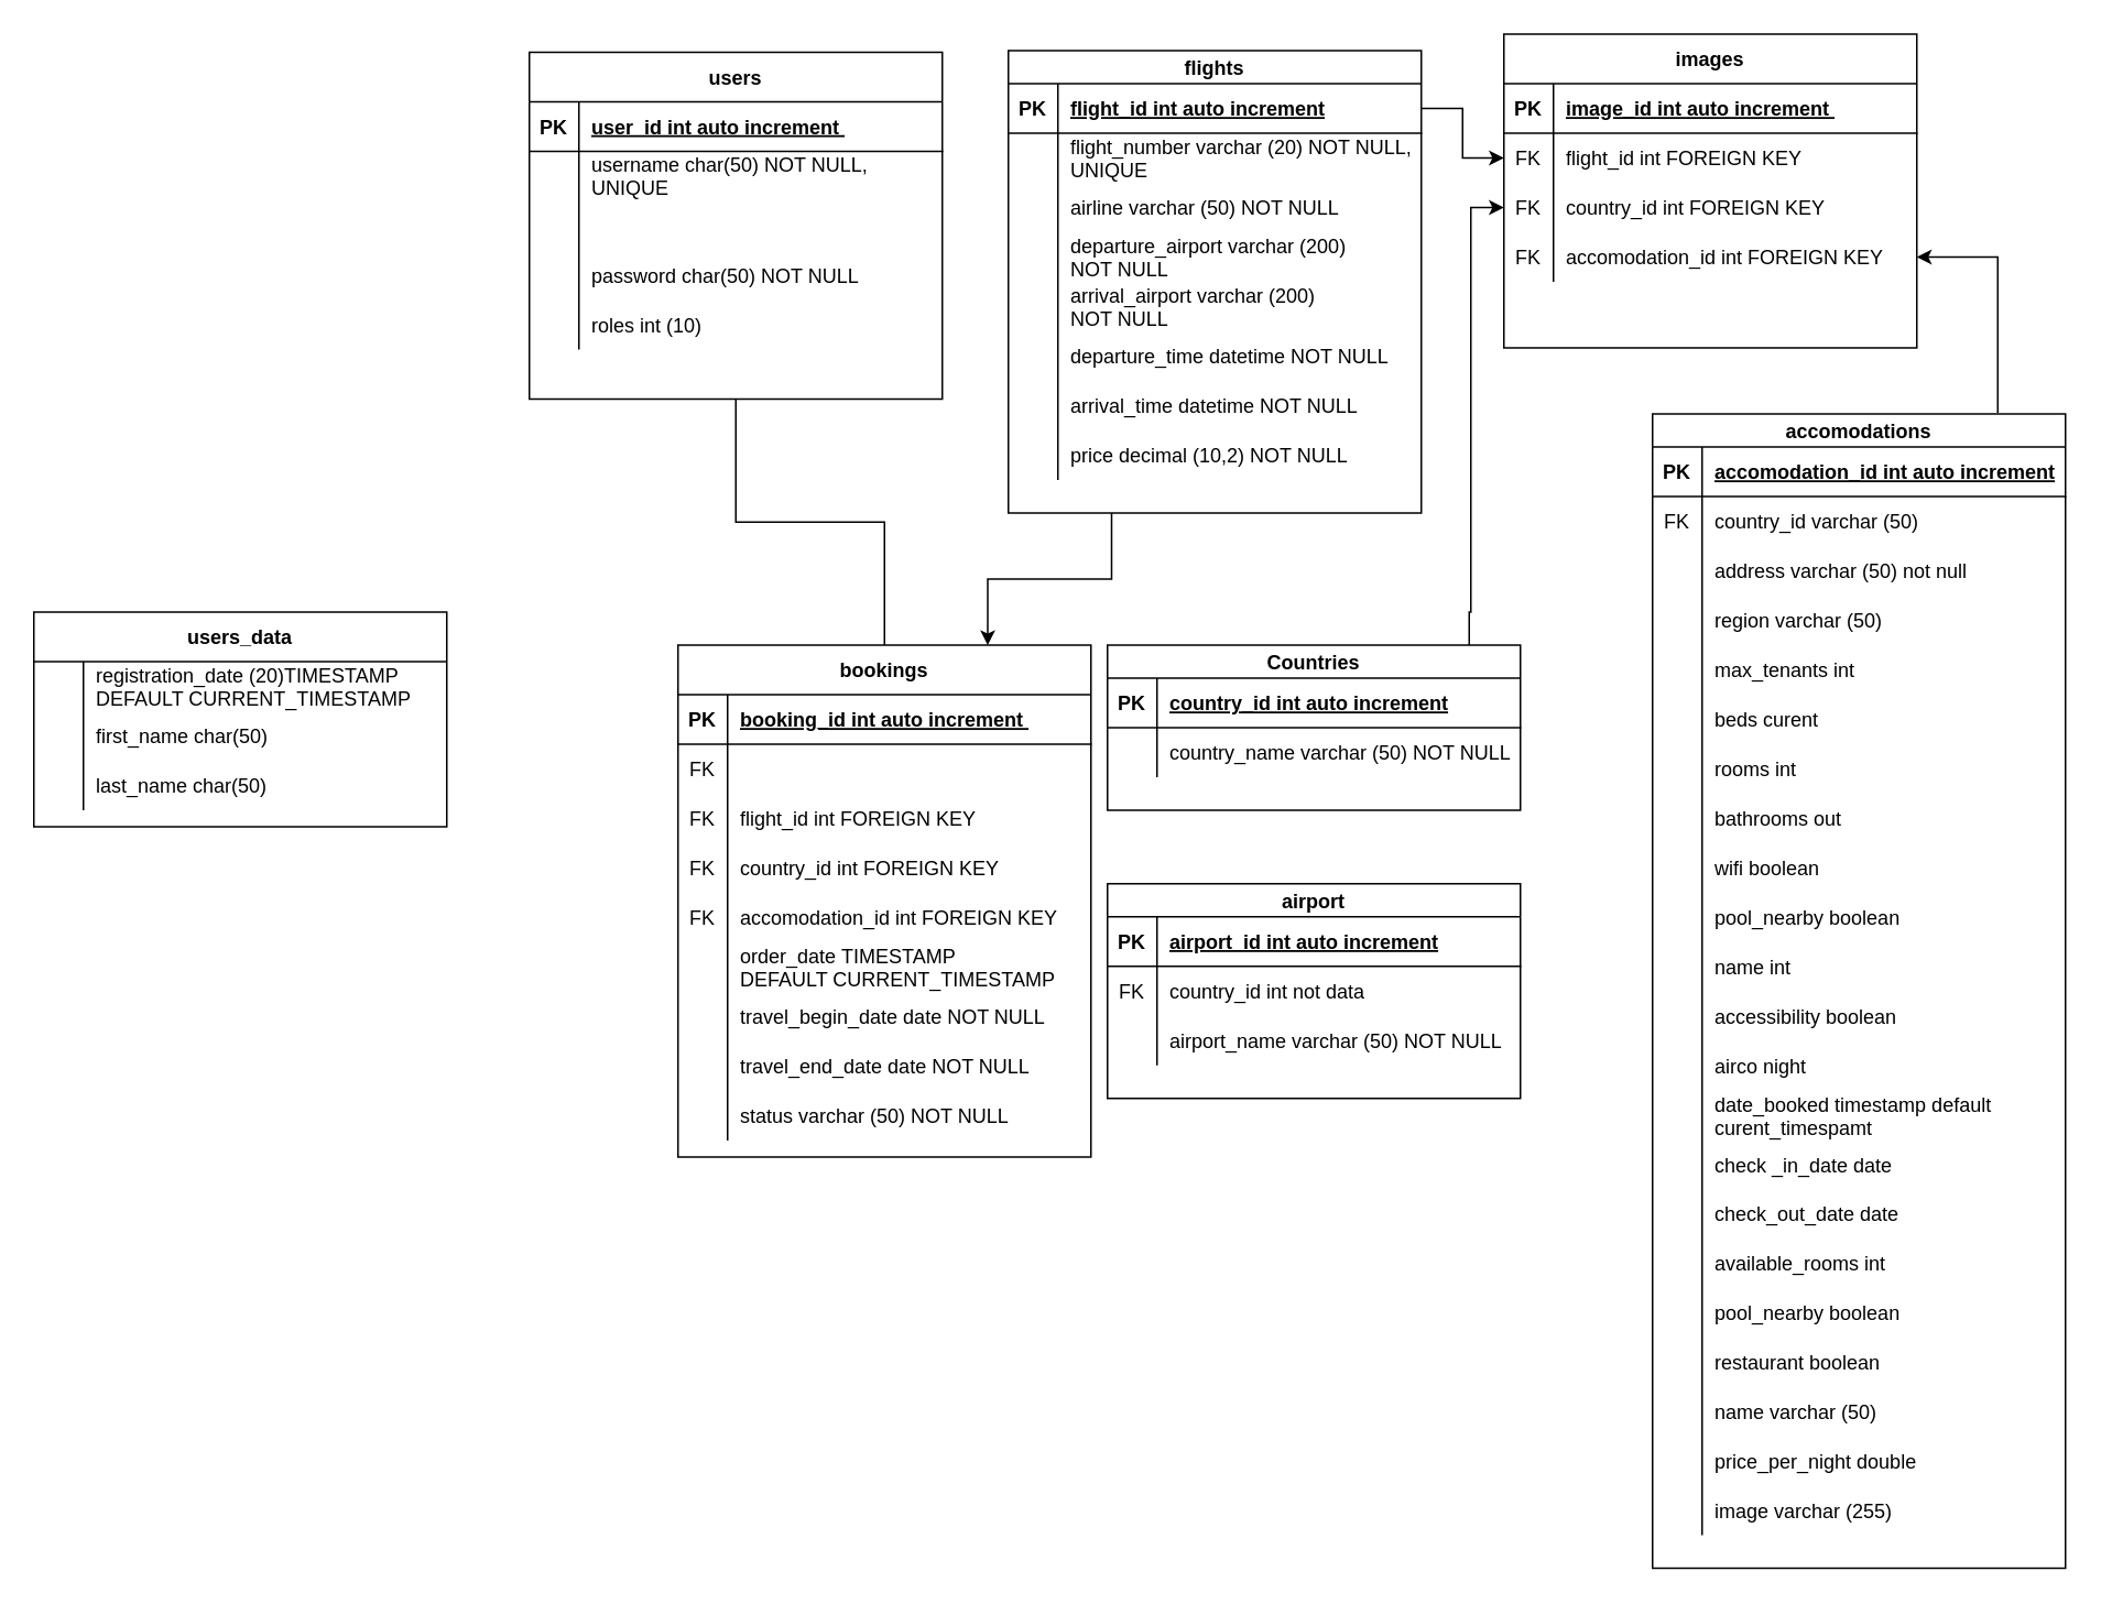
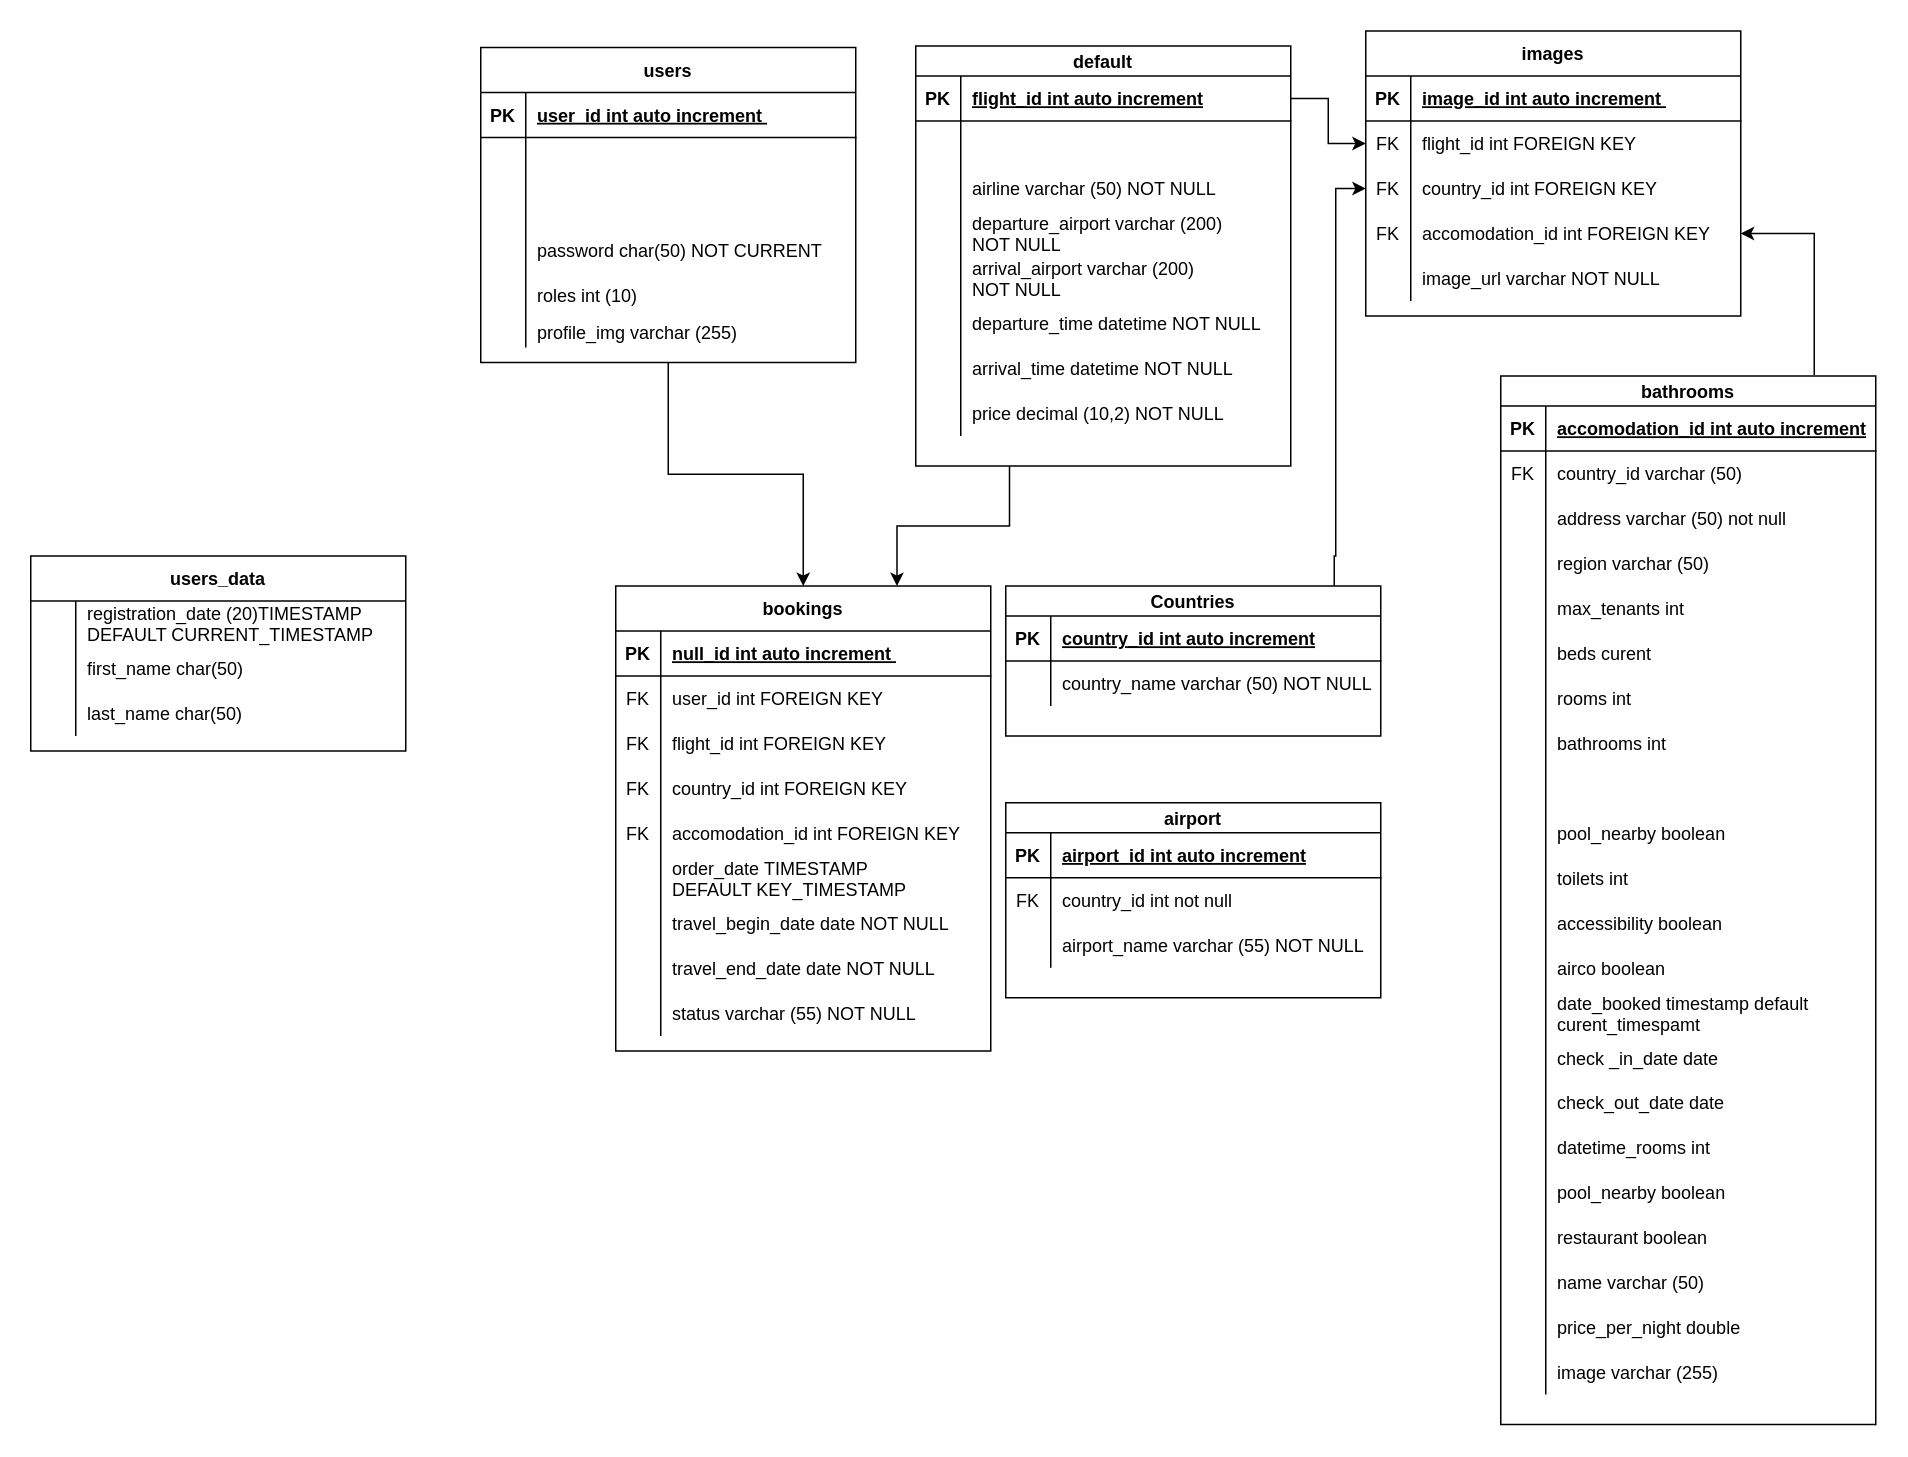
- <mxCell id="31" value="flights" style="shape=table;startSize=20;container=1;collapsible=1;childLayout=tableLayout;fixedRows=1;rowLines=0;fontStyle=1;align=center;resizeLast=1;" parent="1" vertex="1"><mxGeometry x="610" y="30" width="250" height="280" as="geometry"><mxRectangle x="450" y="280" width="100" height="30" as="alternateBounds" /></mxGeometry></mxCell>
+ <mxCell id="31" value="default" style="shape=table;startSize=20;container=1;collapsible=1;childLayout=tableLayout;fixedRows=1;rowLines=0;fontStyle=1;align=center;resizeLast=1;" parent="1" vertex="1"><mxGeometry x="610" y="30" width="250" height="280" as="geometry"><mxRectangle x="450" y="280" width="100" height="30" as="alternateBounds" /></mxGeometry></mxCell>
- <mxCell id="37" value="flight_number varchar (20) NOT NULL, &#10;UNIQUE" style="shape=partialRectangle;overflow=hidden;connectable=0;fillColor=none;top=0;left=0;bottom=0;right=0;align=left;spacingLeft=6;" parent="35" vertex="1"><mxGeometry x="30" width="220" height="30" as="geometry"><mxRectangle width="220" height="30" as="alternateBounds" /></mxGeometry></mxCell>
- <mxCell id="63" value="username char(50) NOT NULL,&#10;UNIQUE" style="shape=partialRectangle;overflow=hidden;connectable=0;fillColor=none;top=0;left=0;bottom=0;right=0;align=left;spacingLeft=6;" parent="61" vertex="1"><mxGeometry x="30" width="220" height="30" as="geometry"><mxRectangle width="220" height="30" as="alternateBounds" /></mxGeometry></mxCell>
- <mxCell id="68" value="password char(50) NOT NULL" style="shape=partialRectangle;overflow=hidden;connectable=0;fillColor=none;top=0;left=0;bottom=0;right=0;align=left;spacingLeft=6;" parent="66" vertex="1"><mxGeometry x="30" width="220" height="30" as="geometry"><mxRectangle width="220" height="30" as="alternateBounds" /></mxGeometry></mxCell>
+ <mxCell id="68" value="password char(50) NOT CURRENT" style="shape=partialRectangle;overflow=hidden;connectable=0;fillColor=none;top=0;left=0;bottom=0;right=0;align=left;spacingLeft=6;" parent="66" vertex="1"><mxGeometry x="30" width="220" height="30" as="geometry"><mxRectangle width="220" height="30" as="alternateBounds" /></mxGeometry></mxCell>
+ <mxCell id="166" value="image_url varchar NOT NULL" style="shape=partialRectangle;overflow=hidden;connectable=0;fillColor=none;top=0;left=0;bottom=0;right=0;align=left;spacingLeft=6;" parent="164" vertex="1"><mxGeometry x="30" width="220" height="30" as="geometry"><mxRectangle width="220" height="30" as="alternateBounds" /></mxGeometry></mxCell>
+ <mxCell id="74" value="profile_img varchar (255) " style="shape=partialRectangle;overflow=hidden;connectable=0;fillColor=none;top=0;left=0;bottom=0;right=0;align=left;spacingLeft=6;" parent="72" vertex="1"><mxGeometry x="30" width="220" height="20" as="geometry"><mxRectangle width="220" height="20" as="alternateBounds" /></mxGeometry></mxCell>
- <mxCell id="84" value="accomodations" style="shape=table;startSize=20;container=1;collapsible=1;childLayout=tableLayout;fixedRows=1;rowLines=0;fontStyle=1;align=center;resizeLast=1;" parent="1" vertex="1"><mxGeometry x="1000" y="250" width="250" height="699" as="geometry"><mxRectangle x="450" y="280" width="100" height="30" as="alternateBounds" /></mxGeometry></mxCell>
+ <mxCell id="84" value="bathrooms" style="shape=table;startSize=20;container=1;collapsible=1;childLayout=tableLayout;fixedRows=1;rowLines=0;fontStyle=1;align=center;resizeLast=1;" parent="1" vertex="1"><mxGeometry x="1000" y="250" width="250" height="699" as="geometry"><mxRectangle x="450" y="280" width="100" height="30" as="alternateBounds" /></mxGeometry></mxCell>
- <mxCell id="56" style="edgeStyle=orthogonalEdgeStyle;rounded=0;orthogonalLoop=1;jettySize=auto;html=1;endArrow=none;" parent="1" source="57" target="2" edge="1"><mxGeometry relative="1" as="geometry" /></mxCell>
+ <mxCell id="56" style="edgeStyle=orthogonalEdgeStyle;rounded=0;orthogonalLoop=1;jettySize=auto;html=1;" parent="1" source="57" target="2" edge="1"><mxGeometry relative="1" as="geometry" /></mxCell>
- <mxCell id="5" value="booking_id int auto increment " style="shape=partialRectangle;overflow=hidden;connectable=0;fillColor=none;top=0;left=0;bottom=0;right=0;align=left;spacingLeft=6;fontStyle=5;" parent="3" vertex="1"><mxGeometry x="30" width="220" height="30" as="geometry"><mxRectangle width="220" height="30" as="alternateBounds" /></mxGeometry></mxCell>
+ <mxCell id="5" value="null_id int auto increment " style="shape=partialRectangle;overflow=hidden;connectable=0;fillColor=none;top=0;left=0;bottom=0;right=0;align=left;spacingLeft=6;fontStyle=5;" parent="3" vertex="1"><mxGeometry x="30" width="220" height="30" as="geometry"><mxRectangle width="220" height="30" as="alternateBounds" /></mxGeometry></mxCell>
+ <mxCell id="8" value="user_id int FOREIGN KEY" style="shape=partialRectangle;overflow=hidden;connectable=0;fillColor=none;top=0;left=0;bottom=0;right=0;align=left;spacingLeft=6;" parent="6" vertex="1"><mxGeometry x="30" width="220" height="30" as="geometry"><mxRectangle width="220" height="30" as="alternateBounds" /></mxGeometry></mxCell>
- <mxCell id="108" value="bathrooms out " style="shape=partialRectangle;overflow=hidden;connectable=0;fillColor=none;top=0;left=0;bottom=0;right=0;align=left;spacingLeft=6;" parent="106" vertex="1"><mxGeometry x="30" width="220" height="30" as="geometry"><mxRectangle width="220" height="30" as="alternateBounds" /></mxGeometry></mxCell>
+ <mxCell id="108" value="bathrooms int " style="shape=partialRectangle;overflow=hidden;connectable=0;fillColor=none;top=0;left=0;bottom=0;right=0;align=left;spacingLeft=6;" parent="106" vertex="1"><mxGeometry x="30" width="220" height="30" as="geometry"><mxRectangle width="220" height="30" as="alternateBounds" /></mxGeometry></mxCell>
- <mxCell id="111" value="wifi boolean" style="shape=partialRectangle;overflow=hidden;connectable=0;fillColor=none;top=0;left=0;bottom=0;right=0;align=left;spacingLeft=6;" parent="109" vertex="1"><mxGeometry x="30" width="220" height="30" as="geometry"><mxRectangle width="220" height="30" as="alternateBounds" /></mxGeometry></mxCell>
- <mxCell id="20" value="order_date TIMESTAMP&#10;DEFAULT CURRENT_TIMESTAMP" style="shape=partialRectangle;overflow=hidden;connectable=0;fillColor=none;top=0;left=0;bottom=0;right=0;align=left;spacingLeft=6;" parent="18" vertex="1"><mxGeometry x="30" width="220" height="30" as="geometry"><mxRectangle width="220" height="30" as="alternateBounds" /></mxGeometry></mxCell>
+ <mxCell id="20" value="order_date TIMESTAMP&#10;DEFAULT KEY_TIMESTAMP" style="shape=partialRectangle;overflow=hidden;connectable=0;fillColor=none;top=0;left=0;bottom=0;right=0;align=left;spacingLeft=6;" parent="18" vertex="1"><mxGeometry x="30" width="220" height="30" as="geometry"><mxRectangle width="220" height="30" as="alternateBounds" /></mxGeometry></mxCell>
- <mxCell id="117" value="name int" style="shape=partialRectangle;overflow=hidden;connectable=0;fillColor=none;top=0;left=0;bottom=0;right=0;align=left;spacingLeft=6;" parent="115" vertex="1"><mxGeometry x="30" width="220" height="30" as="geometry"><mxRectangle width="220" height="30" as="alternateBounds" /></mxGeometry></mxCell>
+ <mxCell id="117" value="toilets int" style="shape=partialRectangle;overflow=hidden;connectable=0;fillColor=none;top=0;left=0;bottom=0;right=0;align=left;spacingLeft=6;" parent="115" vertex="1"><mxGeometry x="30" width="220" height="30" as="geometry"><mxRectangle width="220" height="30" as="alternateBounds" /></mxGeometry></mxCell>
- <mxCell id="184" value="country_id int not data" style="shape=partialRectangle;overflow=hidden;connectable=0;fillColor=none;top=0;left=0;bottom=0;right=0;align=left;spacingLeft=6;" vertex="1" parent="182"><mxGeometry x="30" width="220" height="30" as="geometry"><mxRectangle width="220" height="30" as="alternateBounds" /></mxGeometry></mxCell>
+ <mxCell id="184" value="country_id int not null" style="shape=partialRectangle;overflow=hidden;connectable=0;fillColor=none;top=0;left=0;bottom=0;right=0;align=left;spacingLeft=6;" vertex="1" parent="182"><mxGeometry x="30" width="220" height="30" as="geometry"><mxRectangle width="220" height="30" as="alternateBounds" /></mxGeometry></mxCell>
- <mxCell id="187" value="airport_name varchar (50) NOT NULL" style="shape=partialRectangle;overflow=hidden;connectable=0;fillColor=none;top=0;left=0;bottom=0;right=0;align=left;spacingLeft=6;" vertex="1" parent="185"><mxGeometry x="30" width="220" height="30" as="geometry"><mxRectangle width="220" height="30" as="alternateBounds" /></mxGeometry></mxCell>
+ <mxCell id="187" value="airport_name varchar (55) NOT NULL" style="shape=partialRectangle;overflow=hidden;connectable=0;fillColor=none;top=0;left=0;bottom=0;right=0;align=left;spacingLeft=6;" vertex="1" parent="185"><mxGeometry x="30" width="220" height="30" as="geometry"><mxRectangle width="220" height="30" as="alternateBounds" /></mxGeometry></mxCell>
- <mxCell id="123" value="airco night" style="shape=partialRectangle;overflow=hidden;connectable=0;fillColor=none;top=0;left=0;bottom=0;right=0;align=left;spacingLeft=6;" parent="121" vertex="1"><mxGeometry x="30" width="220" height="30" as="geometry"><mxRectangle width="220" height="30" as="alternateBounds" /></mxGeometry></mxCell>
+ <mxCell id="123" value="airco boolean" style="shape=partialRectangle;overflow=hidden;connectable=0;fillColor=none;top=0;left=0;bottom=0;right=0;align=left;spacingLeft=6;" parent="121" vertex="1"><mxGeometry x="30" width="220" height="30" as="geometry"><mxRectangle width="220" height="30" as="alternateBounds" /></mxGeometry></mxCell>
- <mxCell id="29" value="status varchar (50) NOT NULL" style="shape=partialRectangle;overflow=hidden;connectable=0;fillColor=none;top=0;left=0;bottom=0;right=0;align=left;spacingLeft=6;" parent="27" vertex="1"><mxGeometry x="30" width="220" height="30" as="geometry"><mxRectangle width="220" height="30" as="alternateBounds" /></mxGeometry></mxCell>
+ <mxCell id="29" value="status varchar (55) NOT NULL" style="shape=partialRectangle;overflow=hidden;connectable=0;fillColor=none;top=0;left=0;bottom=0;right=0;align=left;spacingLeft=6;" parent="27" vertex="1"><mxGeometry x="30" width="220" height="30" as="geometry"><mxRectangle width="220" height="30" as="alternateBounds" /></mxGeometry></mxCell>
- <mxCell id="135" value="available_rooms int" style="shape=partialRectangle;overflow=hidden;connectable=0;fillColor=none;top=0;left=0;bottom=0;right=0;align=left;spacingLeft=6;" parent="133" vertex="1"><mxGeometry x="30" width="220" height="30" as="geometry"><mxRectangle width="220" height="30" as="alternateBounds" /></mxGeometry></mxCell>
+ <mxCell id="135" value="datetime_rooms int" style="shape=partialRectangle;overflow=hidden;connectable=0;fillColor=none;top=0;left=0;bottom=0;right=0;align=left;spacingLeft=6;" parent="133" vertex="1"><mxGeometry x="30" width="220" height="30" as="geometry"><mxRectangle width="220" height="30" as="alternateBounds" /></mxGeometry></mxCell>
